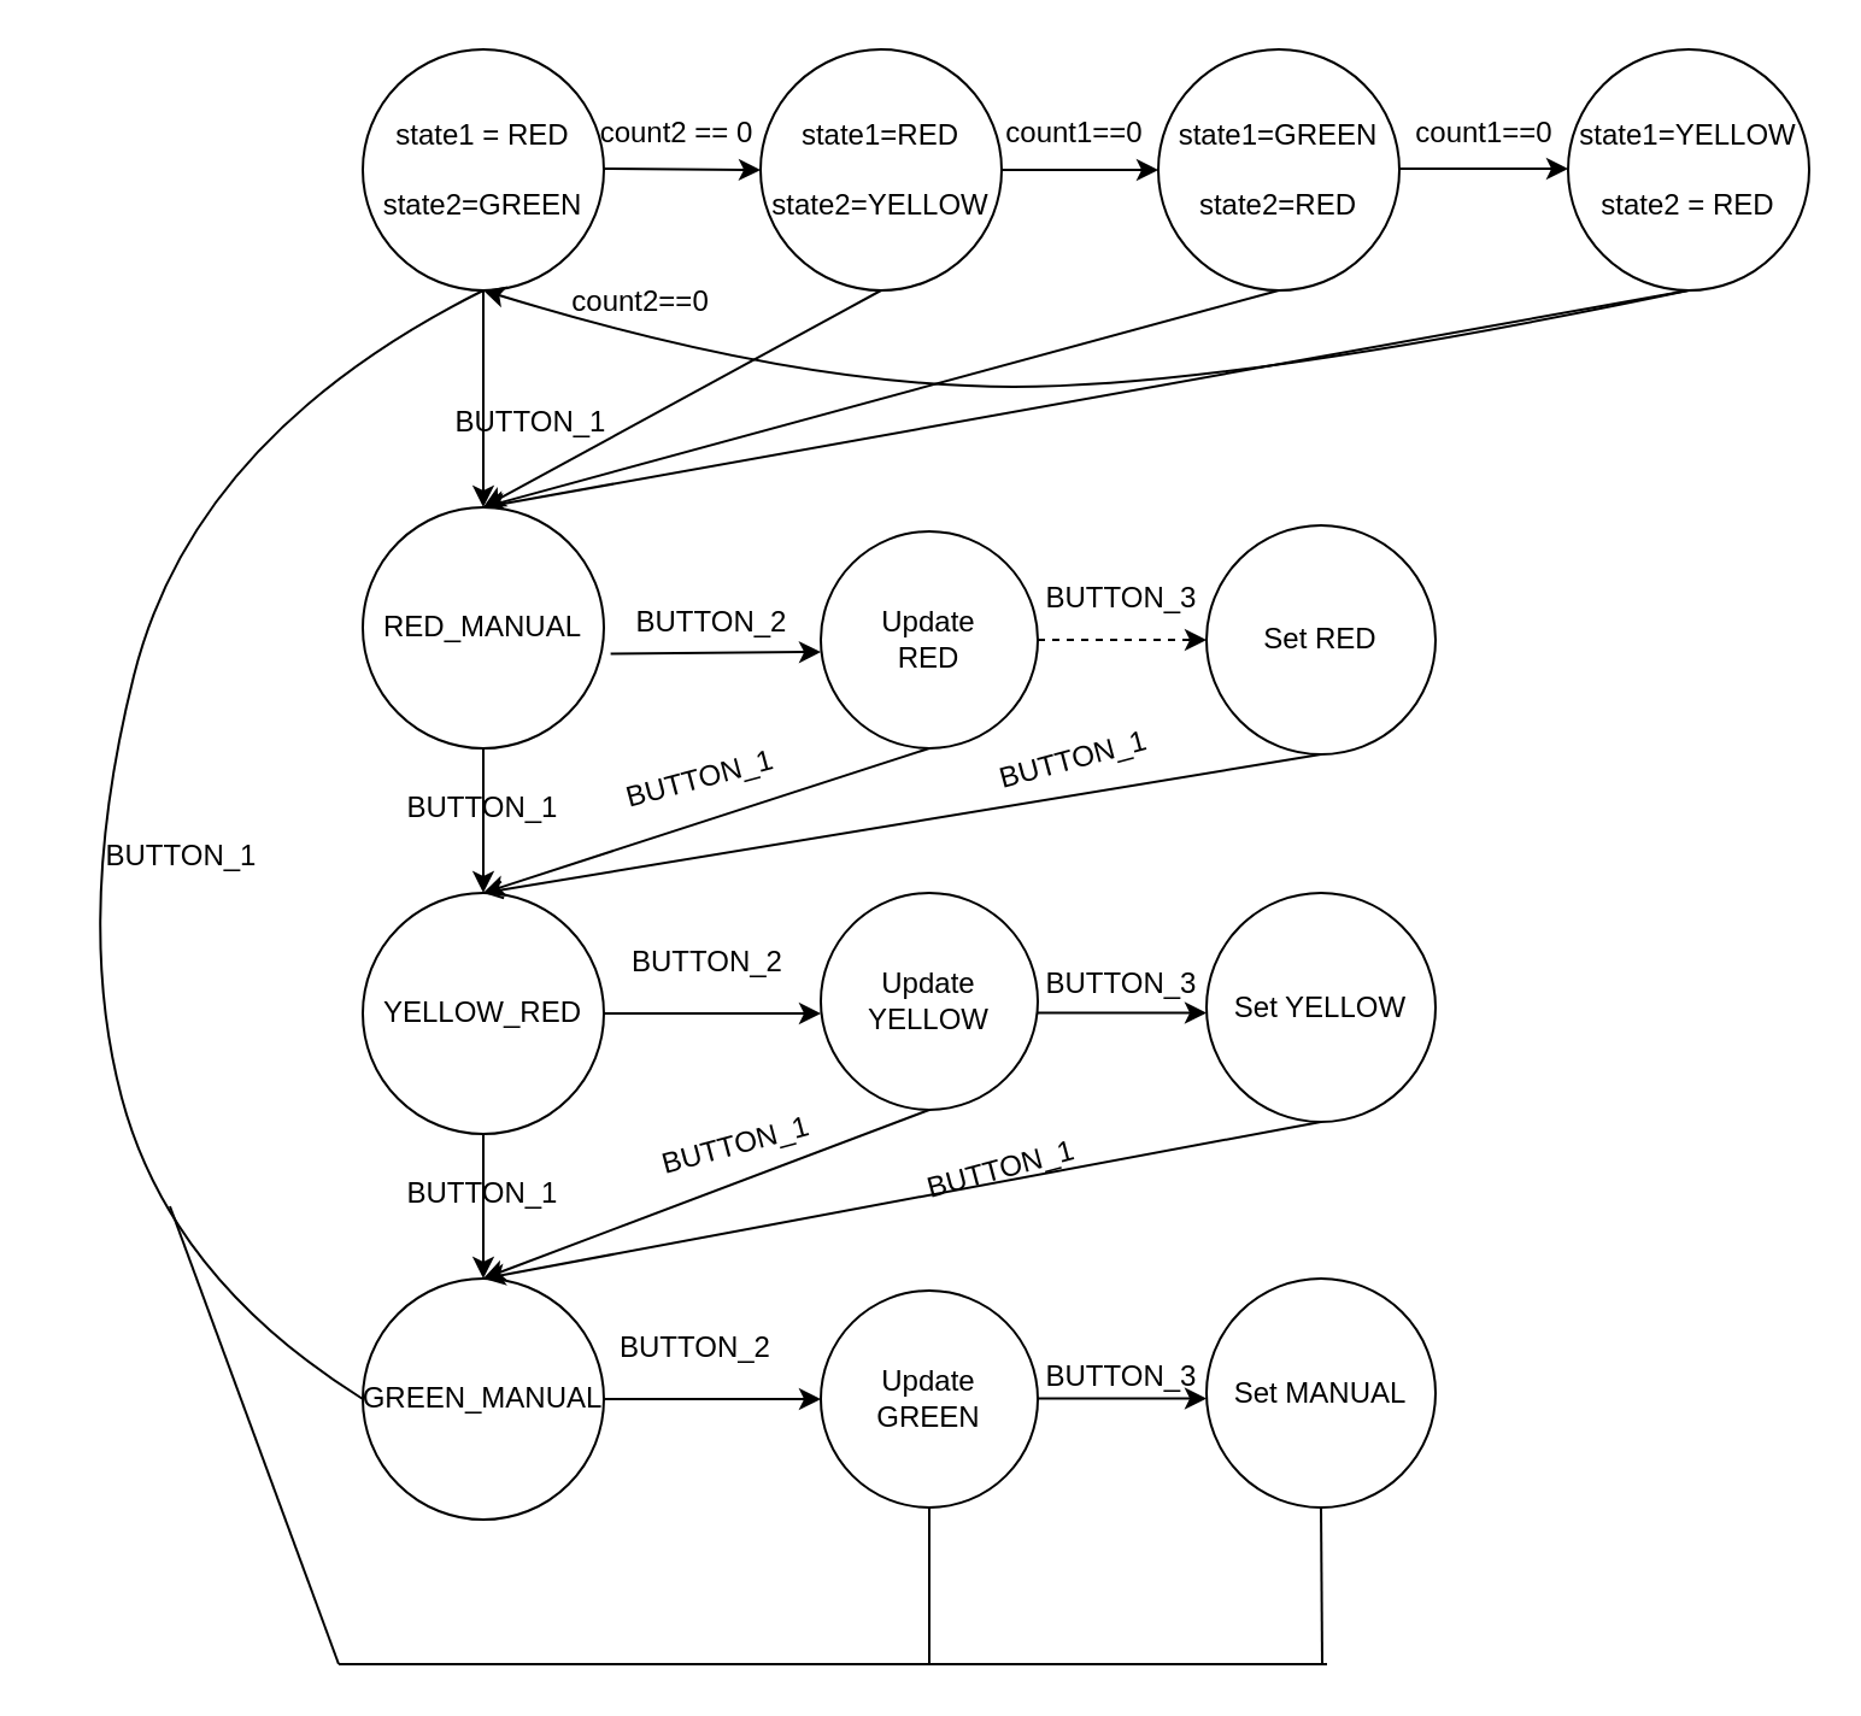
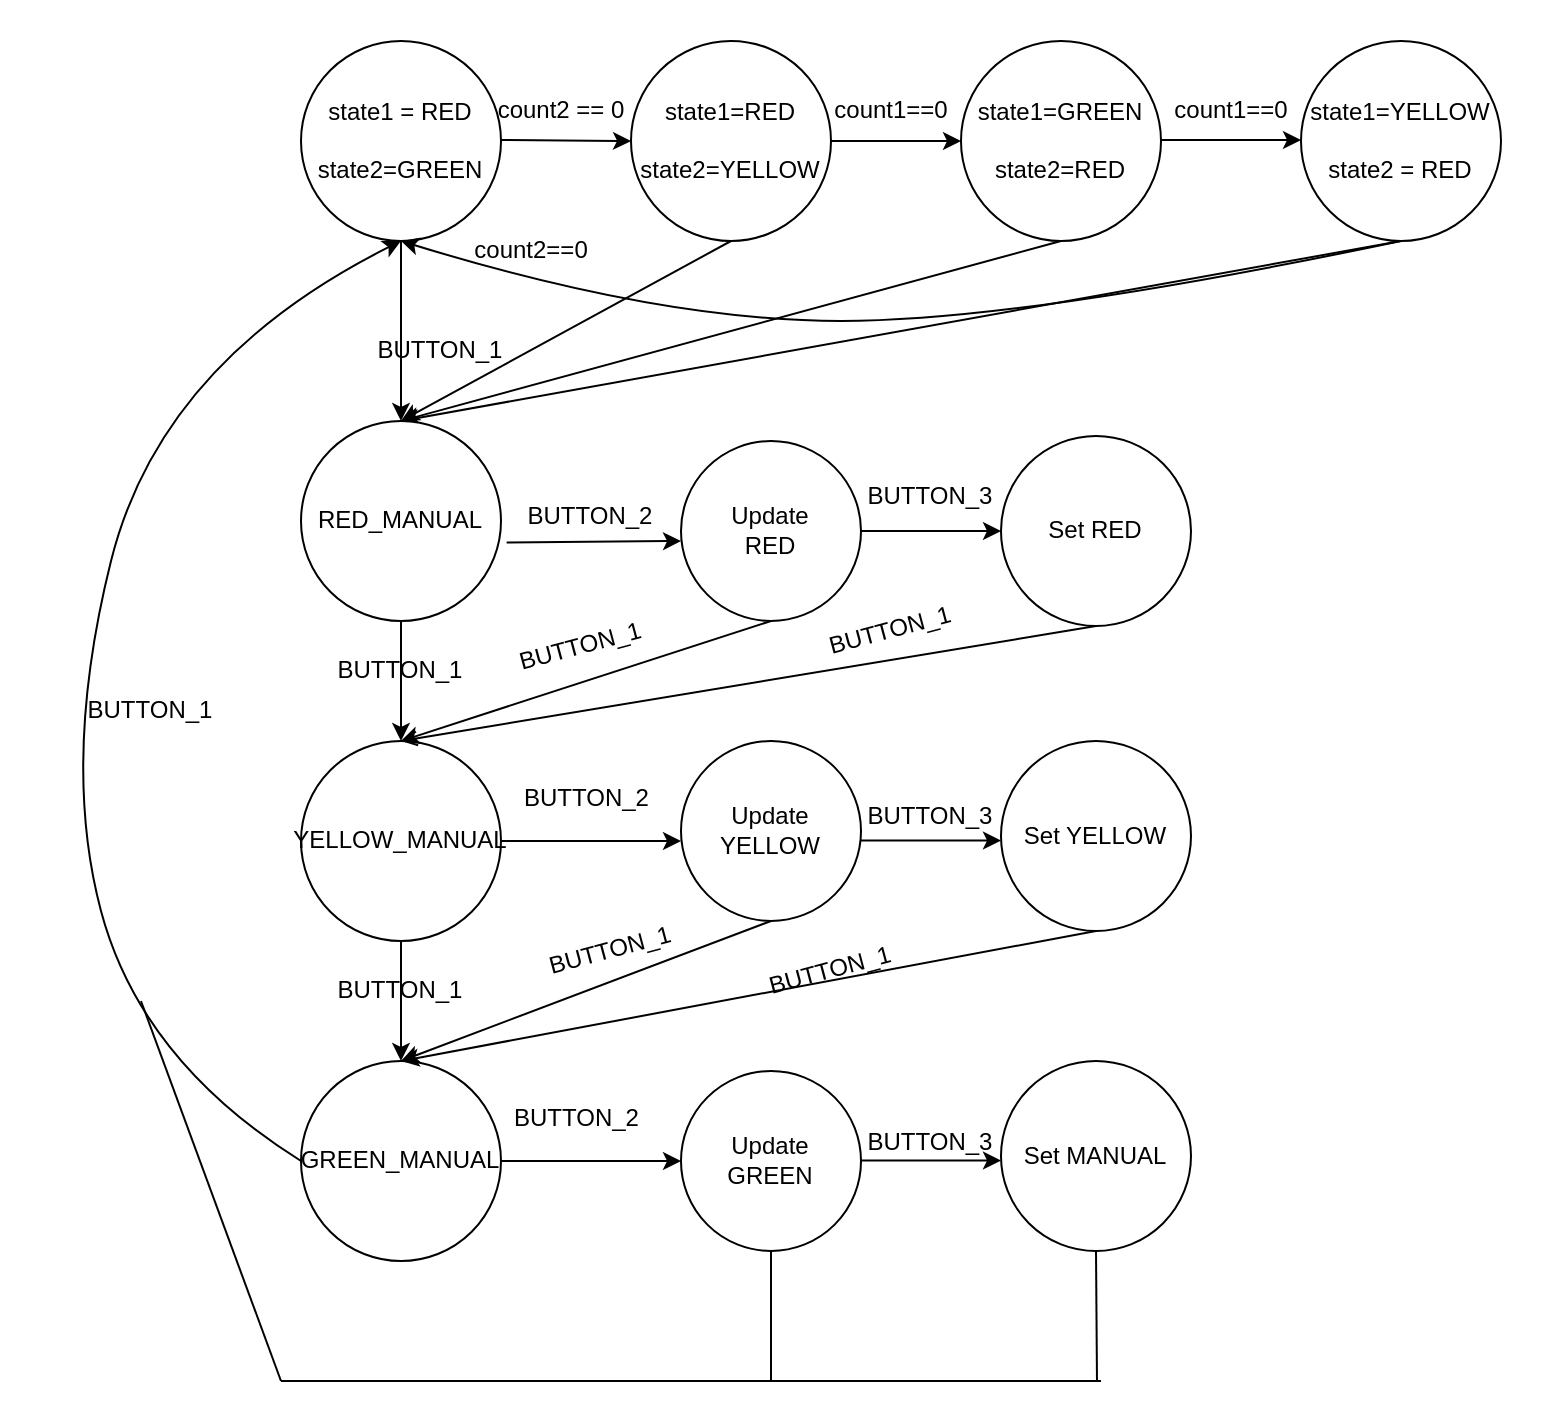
- <mxCell id="36" value="" style="curved=1;endArrow=none;html=1;rounded=0;exitX=0;exitY=0.5;exitDx=0;exitDy=0;entryX=0.5;entryY=1;entryDx=0;entryDy=0;" parent="1" source="24" target="2" edge="1"><mxGeometry width="50" height="50" relative="1" as="geometry"><mxPoint x="230" y="430" as="sourcePoint" /><mxPoint x="60" y="280" as="targetPoint" /><Array as="points"><mxPoint x="70" y="530" /><mxPoint x="30" y="380" /><mxPoint x="80" y="180" /></Array></mxGeometry></mxCell>
+ <mxCell id="36" value="" style="curved=1;endArrow=classic;html=1;rounded=0;exitX=0;exitY=0.5;exitDx=0;exitDy=0;entryX=0.5;entryY=1;entryDx=0;entryDy=0;" parent="1" source="24" target="2" edge="1"><mxGeometry width="50" height="50" relative="1" as="geometry"><mxPoint x="230" y="430" as="sourcePoint" /><mxPoint x="60" y="280" as="targetPoint" /><Array as="points"><mxPoint x="70" y="530" /><mxPoint x="30" y="380" /><mxPoint x="80" y="180" /></Array></mxGeometry></mxCell>
- <mxCell id="42" value="" style="endArrow=classic;html=1;rounded=0;exitX=1;exitY=0.5;exitDx=0;exitDy=0;entryX=0;entryY=0.5;entryDx=0;entryDy=0;dashed=1;" edge="1" parent="1" source="27" target="33"><mxGeometry width="50" height="50" relative="1" as="geometry"><mxPoint x="320" y="330" as="sourcePoint" /><mxPoint x="370" y="280" as="targetPoint" /><Array as="points"><mxPoint x="450" y="265" /><mxPoint x="470" y="265" /><mxPoint x="490" y="265" /></Array></mxGeometry></mxCell>
+ <mxCell id="42" value="" style="endArrow=classic;html=1;rounded=0;exitX=1;exitY=0.5;exitDx=0;exitDy=0;entryX=0;entryY=0.5;entryDx=0;entryDy=0;" edge="1" parent="1" source="27" target="33"><mxGeometry width="50" height="50" relative="1" as="geometry"><mxPoint x="320" y="330" as="sourcePoint" /><mxPoint x="370" y="280" as="targetPoint" /><Array as="points"><mxPoint x="450" y="265" /><mxPoint x="470" y="265" /><mxPoint x="490" y="265" /></Array></mxGeometry></mxCell>
- <mxCell id="22" value="YELLOW_RED" style="ellipse;whiteSpace=wrap;html=1;aspect=fixed;" parent="1" vertex="1"><mxGeometry x="150" y="370" width="100" height="100" as="geometry" /></mxCell>
+ <mxCell id="22" value="YELLOW_MANUAL" style="ellipse;whiteSpace=wrap;html=1;aspect=fixed;" parent="1" vertex="1"><mxGeometry x="150" y="370" width="100" height="100" as="geometry" /></mxCell>
